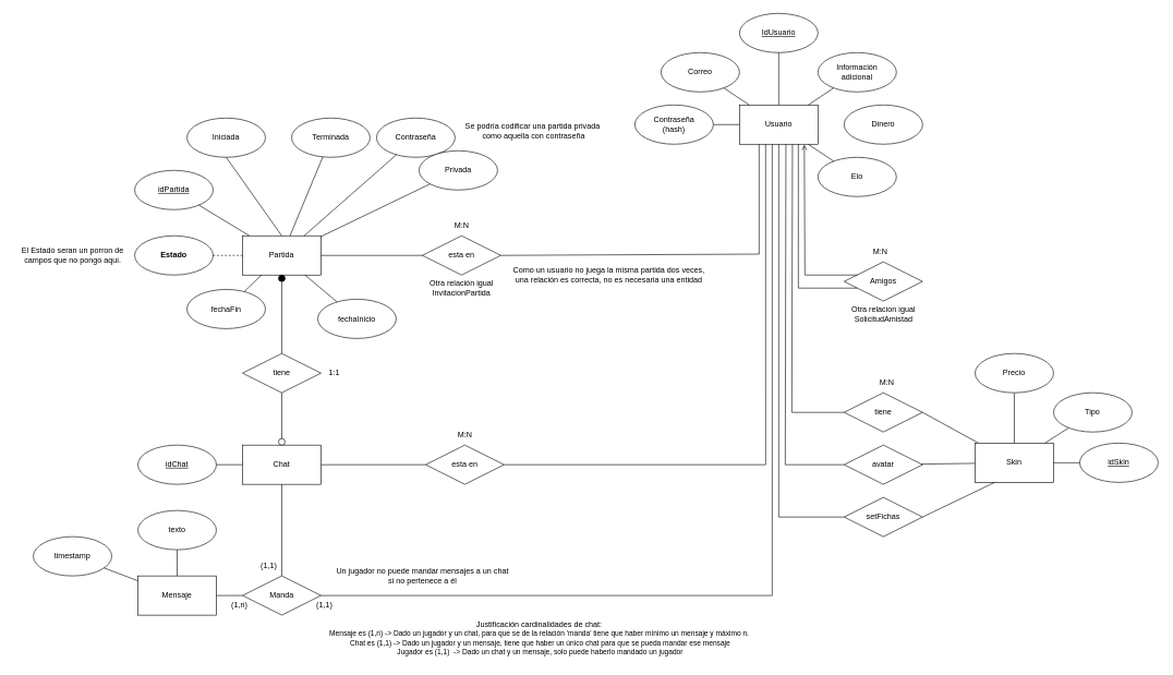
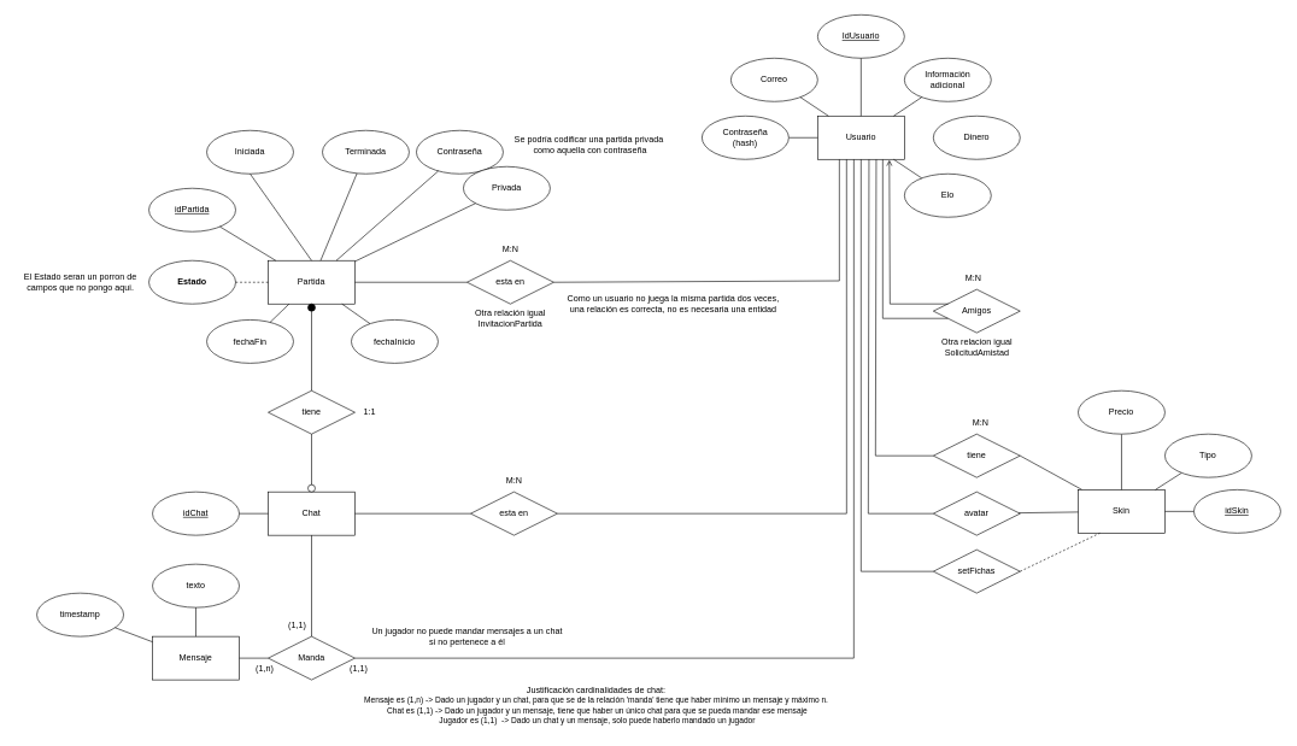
- <mxCell id="19" value="fechaInicio" style="ellipse;whiteSpace=wrap;html=1;" parent="1" vertex="1"><mxGeometry x="485" y="457" width="120" height="60" as="geometry" /></mxCell>
+ <mxCell id="19" value="fechaInicio" style="ellipse;whiteSpace=wrap;html=1;" parent="1" vertex="1"><mxGeometry x="485" y="442" width="120" height="60" as="geometry" /></mxCell>
- <mxCell id="67" value="" style="endArrow=none;html=1;rounded=0;entryX=0.25;entryY=1;entryDx=0;entryDy=0;exitX=1;exitY=0.5;exitDx=0;exitDy=0;" parent="1" source="66" target="50" edge="1"><mxGeometry width="50" height="50" relative="1" as="geometry"><mxPoint x="1280.32" y="590" as="sourcePoint" /><mxPoint x="1330.32" y="540" as="targetPoint" /></mxGeometry></mxCell>
+ <mxCell id="67" value="" style="endArrow=none;html=1;rounded=0;entryX=0.25;entryY=1;entryDx=0;entryDy=0;exitX=1;exitY=0.5;exitDx=0;exitDy=0;dashed=1;" parent="1" source="66" target="50" edge="1"><mxGeometry width="50" height="50" relative="1" as="geometry"><mxPoint x="1280.32" y="590" as="sourcePoint" /><mxPoint x="1330.32" y="540" as="targetPoint" /></mxGeometry></mxCell>
